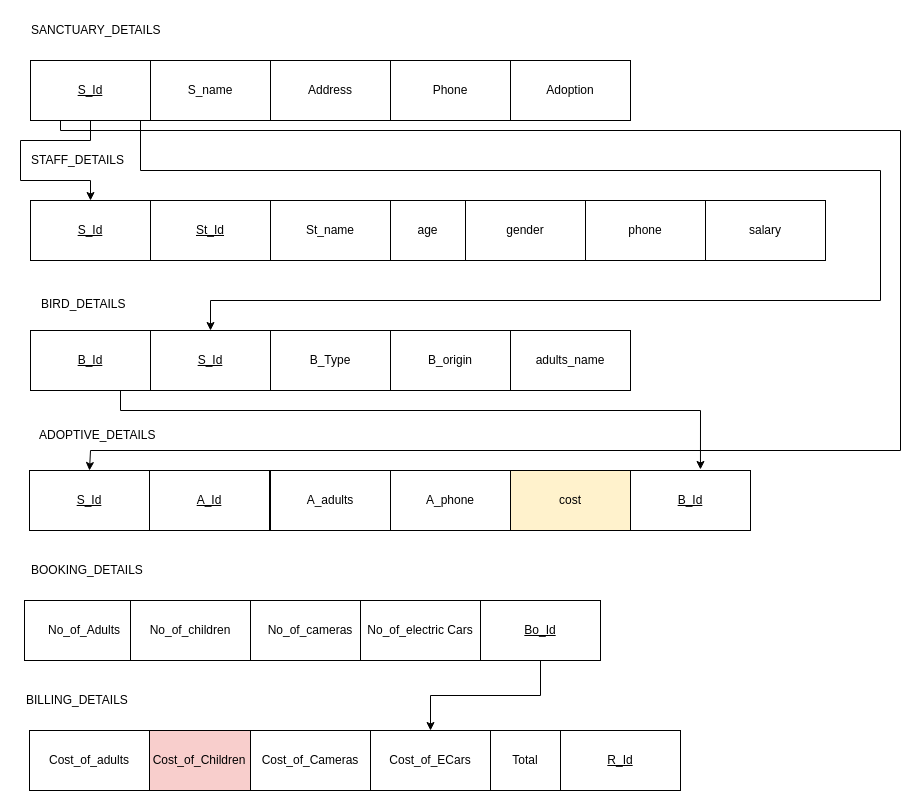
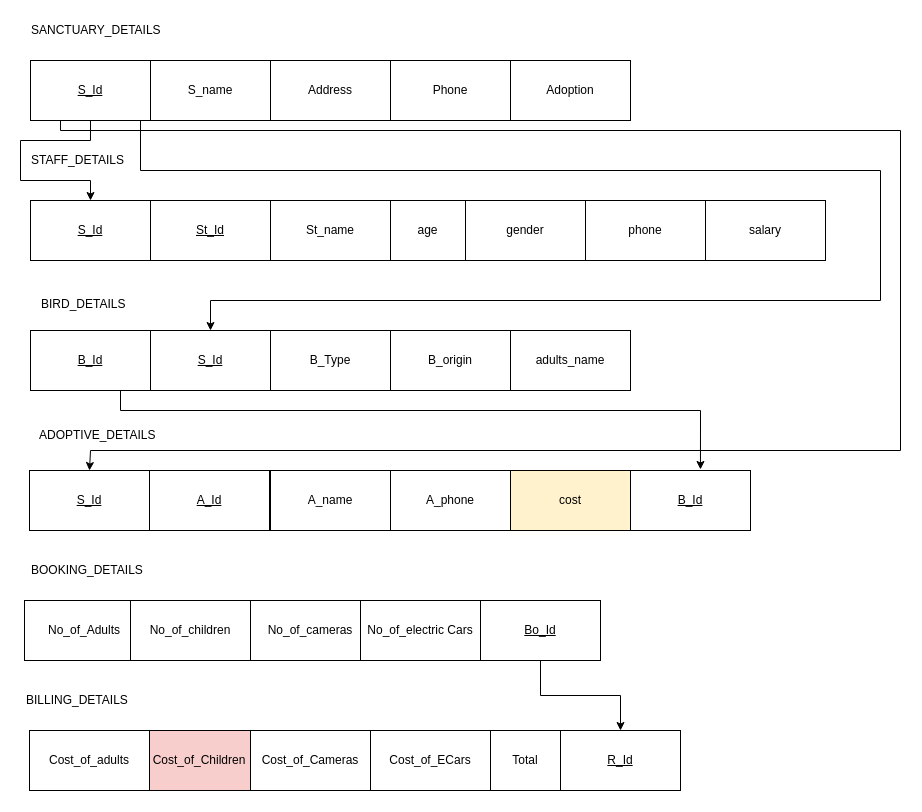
- <mxCell id="27" value="A_adults" style="rounded=0;whiteSpace=wrap;html=1;" parent="1" vertex="1"><mxGeometry x="270" y="470" width="120" height="60" as="geometry" /></mxCell>
+ <mxCell id="27" value="A_name" style="rounded=0;whiteSpace=wrap;html=1;" parent="1" vertex="1"><mxGeometry x="270" y="470" width="120" height="60" as="geometry" /></mxCell>
- <mxCell id="31" style="edgeStyle=orthogonalEdgeStyle;rounded=0;orthogonalLoop=1;jettySize=auto;html=1;exitX=0.5;exitY=1;exitDx=0;exitDy=0;" parent="1" source="32" target="37" edge="1"><mxGeometry relative="1" as="geometry"><mxPoint x="680" y="780" as="targetPoint" /></mxGeometry></mxCell>
+ <mxCell id="31" style="edgeStyle=orthogonalEdgeStyle;rounded=0;orthogonalLoop=1;jettySize=auto;html=1;exitX=0.5;exitY=1;exitDx=0;exitDy=0;entryX=0.5;entryY=0;entryDx=0;entryDy=0;" parent="1" source="32" target="38" edge="1"><mxGeometry relative="1" as="geometry"><mxPoint x="680" y="780" as="targetPoint" /></mxGeometry></mxCell>
